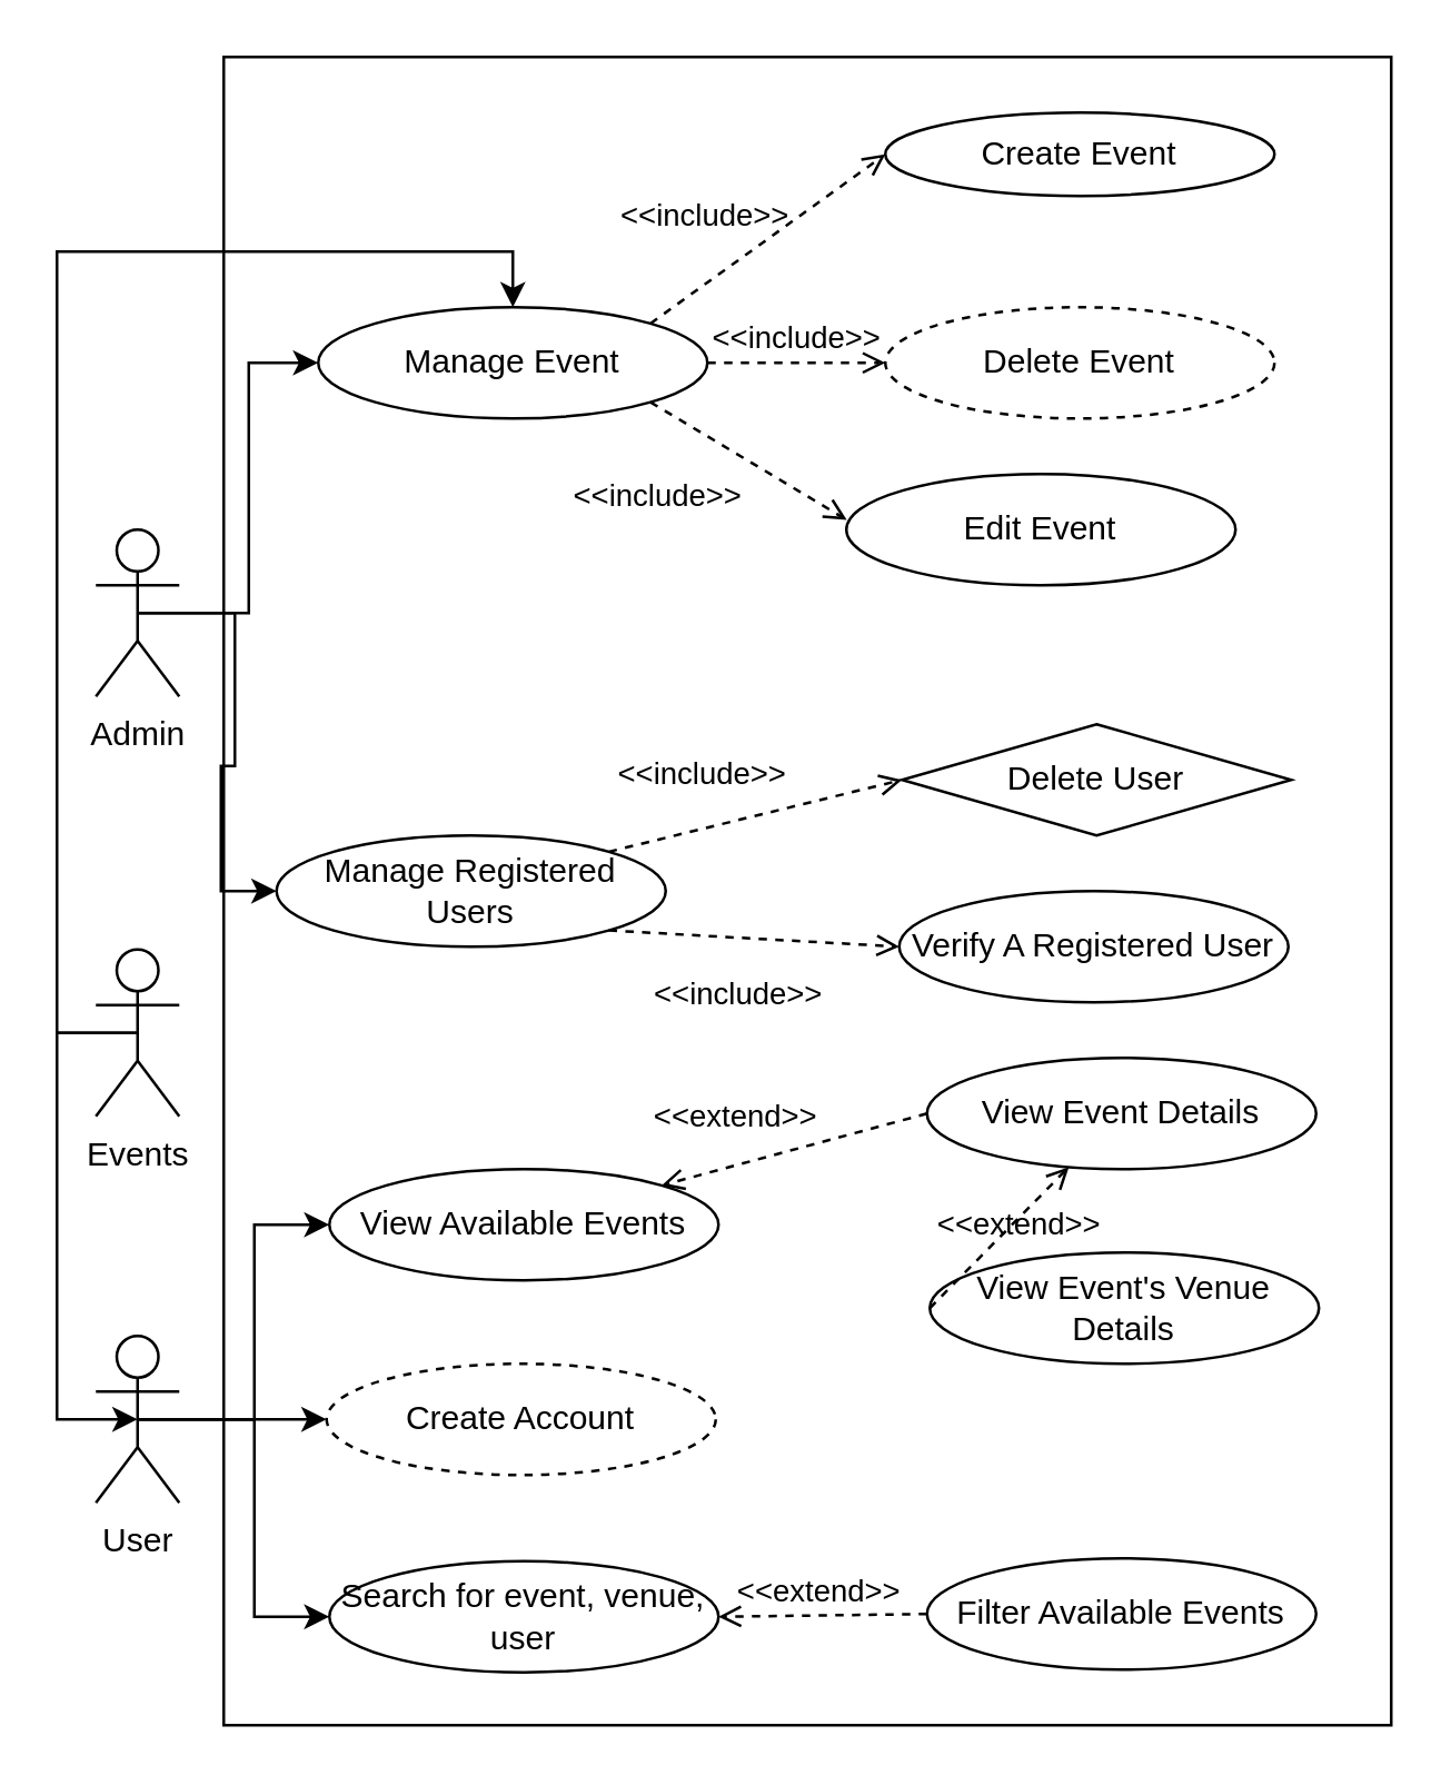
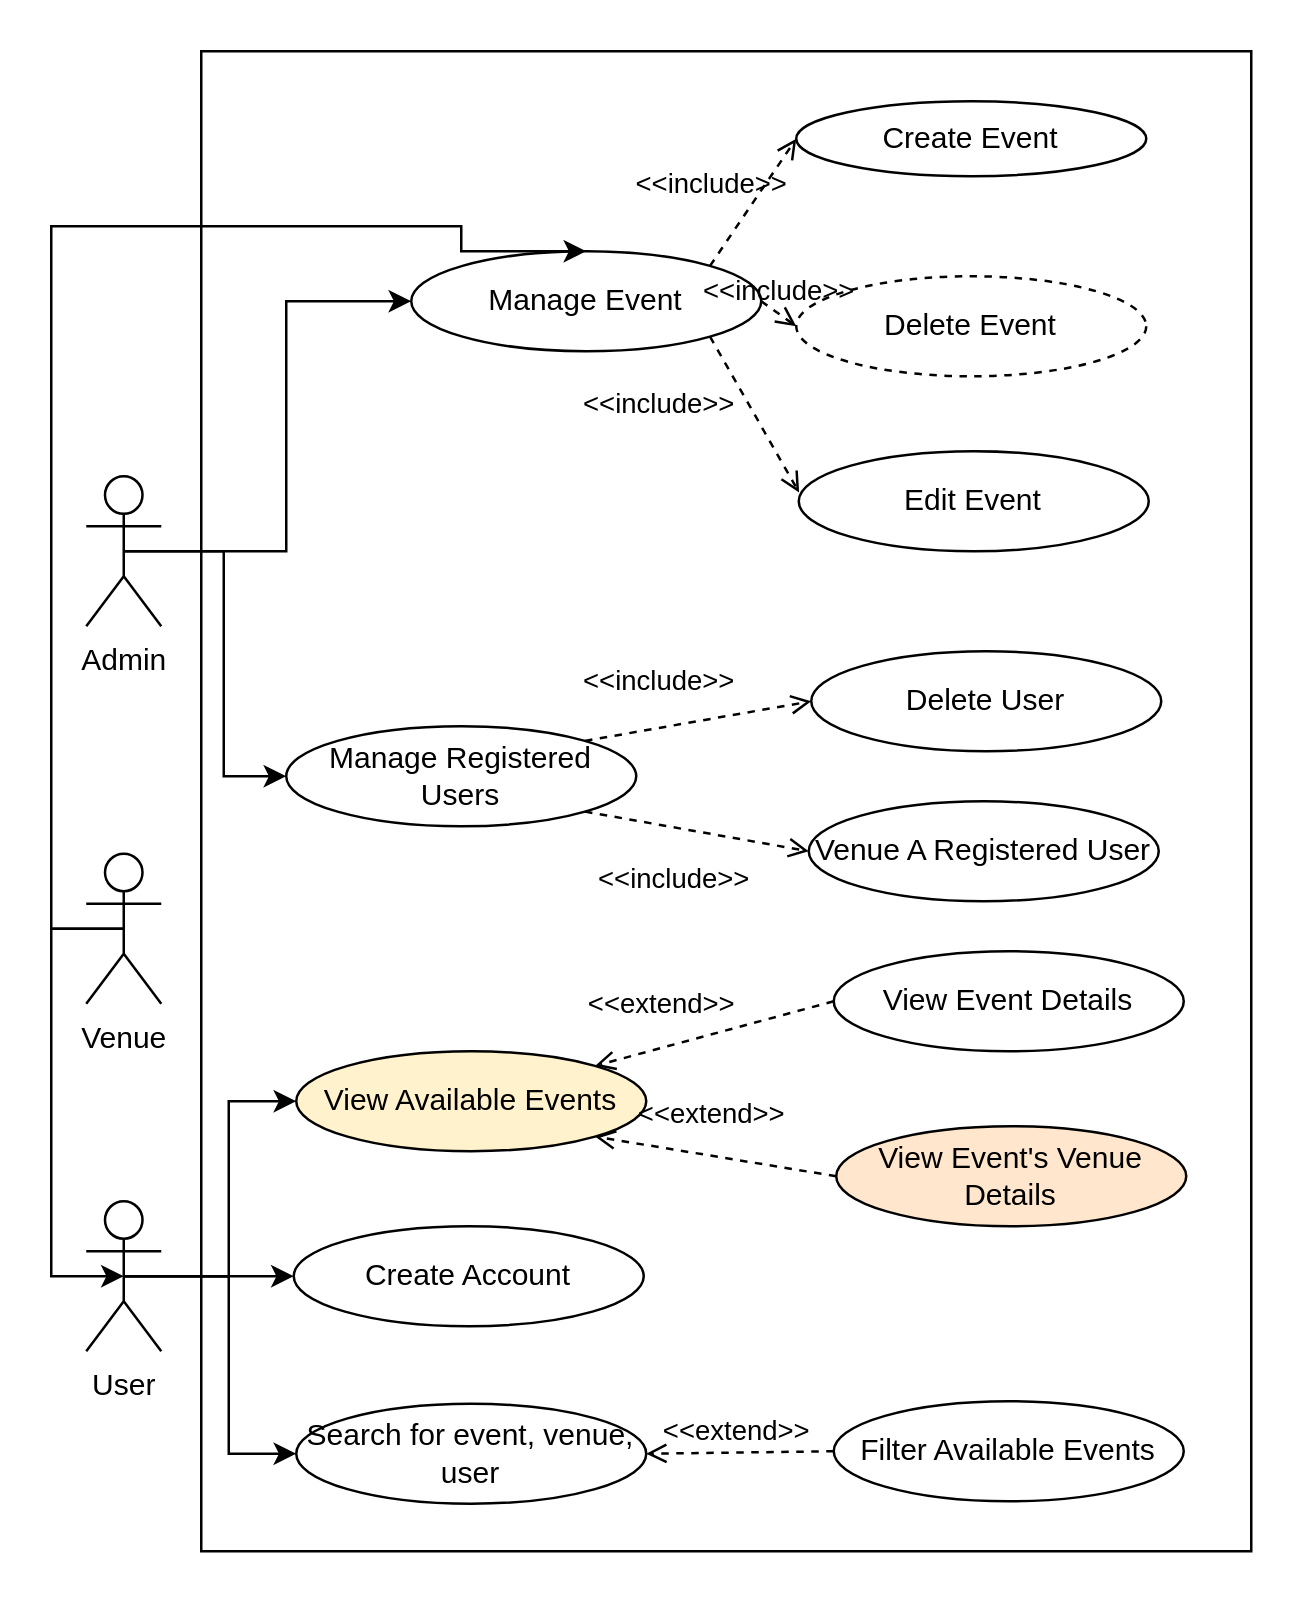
- <mxCell id="6" value="Manage Event" style="ellipse;whiteSpace=wrap;html=1;" parent="1" vertex="1"><mxGeometry x="114" y="110" width="140" height="40" as="geometry" /></mxCell>
+ <mxCell id="6" value="Manage Event" style="ellipse;whiteSpace=wrap;html=1;" parent="1" vertex="1"><mxGeometry x="164" y="100" width="140" height="40" as="geometry" /></mxCell>
- <mxCell id="4" value="Edit Event" style="ellipse;whiteSpace=wrap;html=1;" parent="1" vertex="1"><mxGeometry x="304" y="170" width="140" height="40" as="geometry" /></mxCell>
+ <mxCell id="4" value="Edit Event" style="ellipse;whiteSpace=wrap;html=1;" parent="1" vertex="1"><mxGeometry x="319" y="180" width="140" height="40" as="geometry" /></mxCell>
- <mxCell id="10" value="Delete User" style="rhombus;whiteSpace=wrap;html=1;" parent="1" vertex="1"><mxGeometry x="324" y="260" width="140" height="40" as="geometry" /></mxCell>
+ <mxCell id="10" value="Delete User" style="ellipse;whiteSpace=wrap;html=1;" parent="1" vertex="1"><mxGeometry x="324" y="260" width="140" height="40" as="geometry" /></mxCell>
- <mxCell id="12" value="Manage Registered Users" style="ellipse;whiteSpace=wrap;html=1;" parent="1" vertex="1"><mxGeometry x="99" y="300" width="140" height="40" as="geometry" /></mxCell>
+ <mxCell id="12" value="Manage Registered Users" style="ellipse;whiteSpace=wrap;html=1;" parent="1" vertex="1"><mxGeometry x="114" y="290" width="140" height="40" as="geometry" /></mxCell>
- <mxCell id="11" value="Verify A Registered User" style="ellipse;whiteSpace=wrap;html=1;" parent="1" vertex="1"><mxGeometry x="323" y="320" width="140" height="40" as="geometry" /></mxCell>
+ <mxCell id="11" value="Venue A Registered User" style="ellipse;whiteSpace=wrap;html=1;" parent="1" vertex="1"><mxGeometry x="323" y="320" width="140" height="40" as="geometry" /></mxCell>
- <mxCell id="32" value="Events" style="shape=umlActor;verticalLabelPosition=bottom;verticalAlign=top;html=1;" parent="1" vertex="1"><mxGeometry x="34" y="341" width="30" height="60" as="geometry" /></mxCell>
+ <mxCell id="32" value="Venue" style="shape=umlActor;verticalLabelPosition=bottom;verticalAlign=top;html=1;" parent="1" vertex="1"><mxGeometry x="34" y="341" width="30" height="60" as="geometry" /></mxCell>
- <mxCell id="18" value="View Available Events" style="ellipse;whiteSpace=wrap;html=1;" parent="1" vertex="1"><mxGeometry x="118" y="420" width="140" height="40" as="geometry" /></mxCell>
+ <mxCell id="18" value="View Available Events" style="ellipse;whiteSpace=wrap;html=1;fillColor=#fff2cc;" parent="1" vertex="1"><mxGeometry x="118" y="420" width="140" height="40" as="geometry" /></mxCell>
- <mxCell id="20" value="&amp;lt;&amp;lt;extend&amp;gt;&amp;gt;" style="html=1;verticalAlign=bottom;labelBackgroundColor=none;endArrow=open;endFill=0;dashed=1;rounded=0;exitX=0;exitY=0.5;exitDx=0;exitDy=0;" parent="1" source="17" target="16" edge="1"><mxGeometry x="0.062" y="-8" width="160" relative="1" as="geometry"><mxPoint x="343" y="410" as="sourcePoint" /><mxPoint x="247" y="436" as="targetPoint" /><mxPoint as="offset" /></mxGeometry></mxCell>
+ <mxCell id="20" value="&amp;lt;&amp;lt;extend&amp;gt;&amp;gt;" style="html=1;verticalAlign=bottom;labelBackgroundColor=none;endArrow=open;endFill=0;dashed=1;rounded=0;exitX=0;exitY=0.5;exitDx=0;exitDy=0;entryX=1;entryY=1;entryDx=0;entryDy=0;" parent="1" source="17" target="18" edge="1"><mxGeometry x="0.062" y="-8" width="160" relative="1" as="geometry"><mxPoint x="343" y="410" as="sourcePoint" /><mxPoint x="247" y="436" as="targetPoint" /><mxPoint as="offset" /></mxGeometry></mxCell>
- <mxCell id="17" value="View Event's Venue Details" style="ellipse;whiteSpace=wrap;html=1;" parent="1" vertex="1"><mxGeometry x="334" y="450" width="140" height="40" as="geometry" /></mxCell>
+ <mxCell id="17" value="View Event's Venue Details" style="ellipse;whiteSpace=wrap;html=1;fillColor=#ffe6cc;" parent="1" vertex="1"><mxGeometry x="334" y="450" width="140" height="40" as="geometry" /></mxCell>
- <mxCell id="30" value="Create Account" style="ellipse;whiteSpace=wrap;html=1;dashed=1;" parent="1" vertex="1"><mxGeometry x="117" y="490" width="140" height="40" as="geometry" /></mxCell>
+ <mxCell id="30" value="Create Account" style="ellipse;whiteSpace=wrap;html=1;" parent="1" vertex="1"><mxGeometry x="117" y="490" width="140" height="40" as="geometry" /></mxCell>
